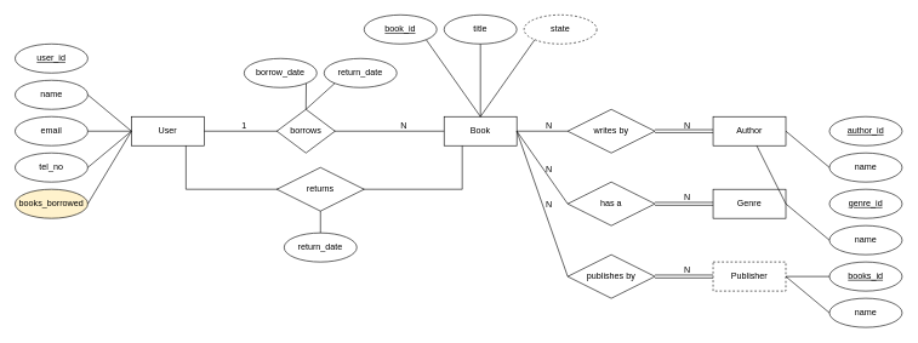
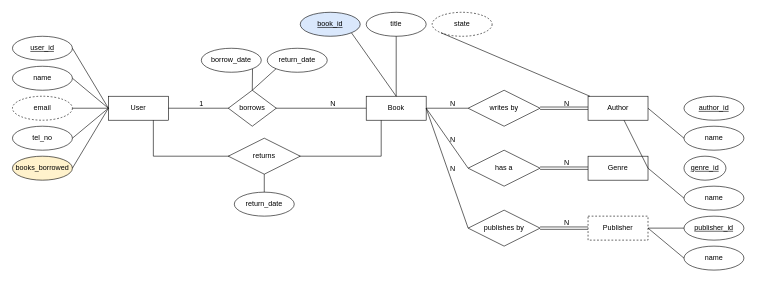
- <mxCell id="7" value="book_id" style="ellipse;whiteSpace=wrap;html=1;align=center;fontStyle=4;" vertex="1" parent="1"><mxGeometry x="500" y="20" width="100" height="40" as="geometry" /></mxCell>
+ <mxCell id="7" value="book_id" style="ellipse;whiteSpace=wrap;html=1;align=center;fontStyle=4;fillColor=#dae8fc;" vertex="1" parent="1"><mxGeometry x="500" y="20" width="100" height="40" as="geometry" /></mxCell>
- <mxCell id="43" value="" style="endArrow=none;html=1;rounded=0;entryX=0.5;entryY=0;entryDx=0;entryDy=0;exitX=0;exitY=1;exitDx=0;exitDy=0;" edge="1" parent="1" source="8" target="3"><mxGeometry relative="1" as="geometry"><mxPoint x="490" y="300" as="sourcePoint" /><mxPoint x="650" y="300" as="targetPoint" /></mxGeometry></mxCell>
+ <mxCell id="43" value="" style="endArrow=none;html=1;rounded=0;exitX=0;exitY=1;exitDx=0;exitDy=0;" edge="1" parent="1" source="8" target="4"><mxGeometry relative="1" as="geometry"><mxPoint x="490" y="300" as="sourcePoint" /><mxPoint x="650" y="300" as="targetPoint" /></mxGeometry></mxCell>
+ <mxCell id="27" value="" style="endArrow=none;html=1;rounded=0;exitX=1;exitY=0.5;exitDx=0;exitDy=0;entryX=0;entryY=0.5;entryDx=0;entryDy=0;" edge="1" parent="1" source="19" target="2"><mxGeometry relative="1" as="geometry"><mxPoint x="320" y="240" as="sourcePoint" /><mxPoint x="480" y="240" as="targetPoint" /></mxGeometry></mxCell>
- <mxCell id="21" value="email" style="ellipse;whiteSpace=wrap;html=1;align=center;" vertex="1" parent="1"><mxGeometry x="20" y="160" width="100" height="40" as="geometry" /></mxCell>
+ <mxCell id="21" value="email" style="ellipse;whiteSpace=wrap;html=1;align=center;dashed=1;" vertex="1" parent="1"><mxGeometry x="20" y="160" width="100" height="40" as="geometry" /></mxCell>
- <mxCell id="11" value="genre_id" style="ellipse;whiteSpace=wrap;html=1;align=center;fontStyle=4;" vertex="1" parent="1"><mxGeometry x="1140" y="260" width="100" height="40" as="geometry" /></mxCell>
+ <mxCell id="11" value="genre_id" style="ellipse;whiteSpace=wrap;html=1;align=center;fontStyle=4;" vertex="1" parent="1"><mxGeometry x="1140" y="260" width="70" height="40" as="geometry" /></mxCell>
- <mxCell id="12" value="books_id" style="ellipse;whiteSpace=wrap;html=1;align=center;fontStyle=4;" vertex="1" parent="1"><mxGeometry x="1140" y="360" width="100" height="40" as="geometry" /></mxCell>
+ <mxCell id="12" value="publisher_id" style="ellipse;whiteSpace=wrap;html=1;align=center;fontStyle=4;" vertex="1" parent="1"><mxGeometry x="1140" y="360" width="100" height="40" as="geometry" /></mxCell>
